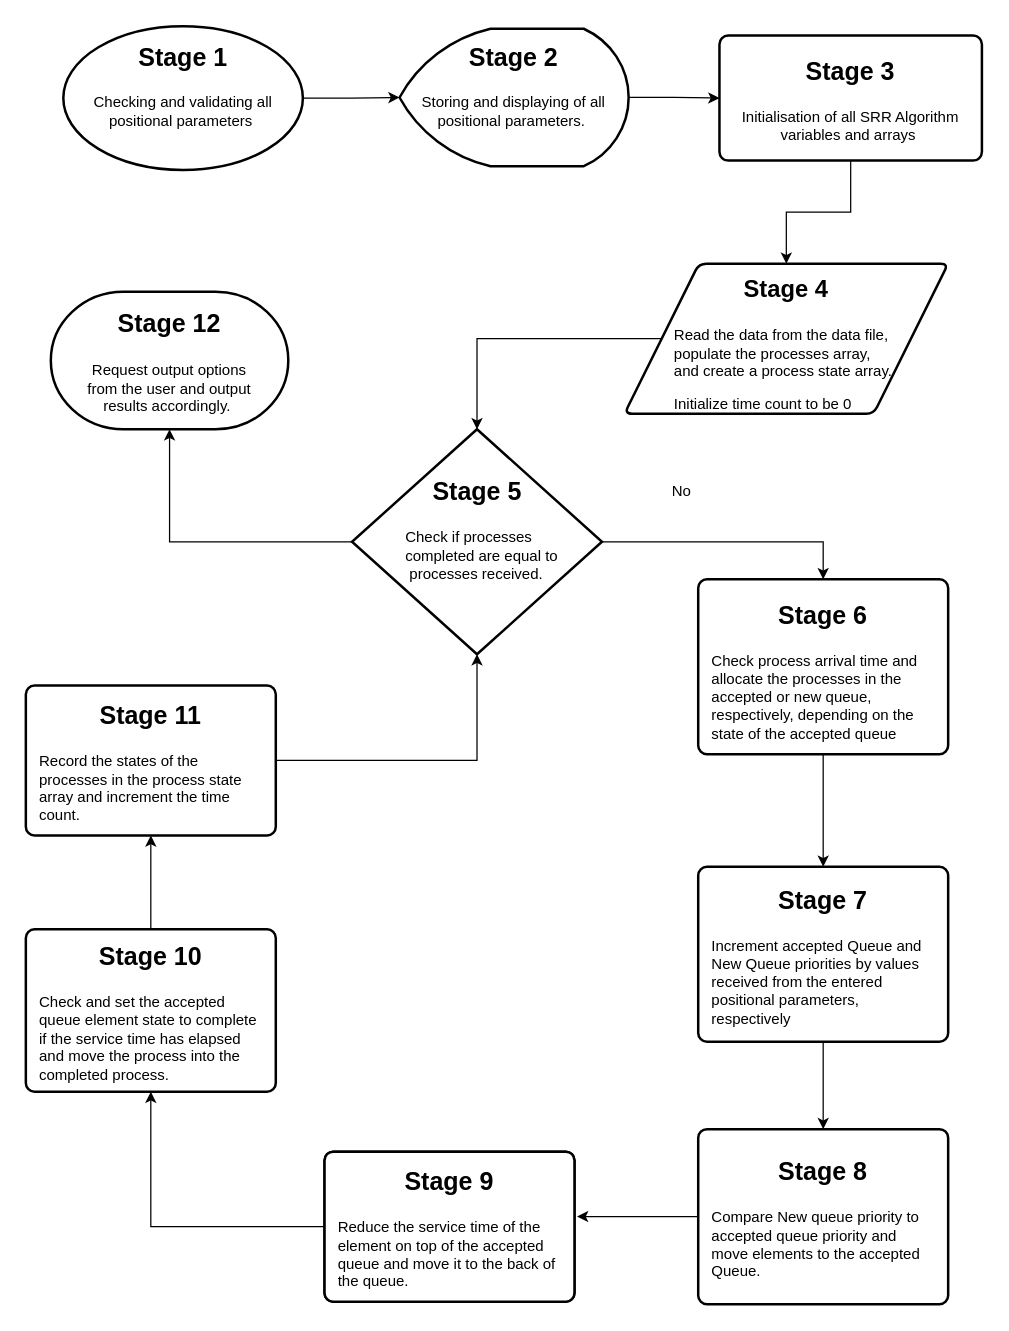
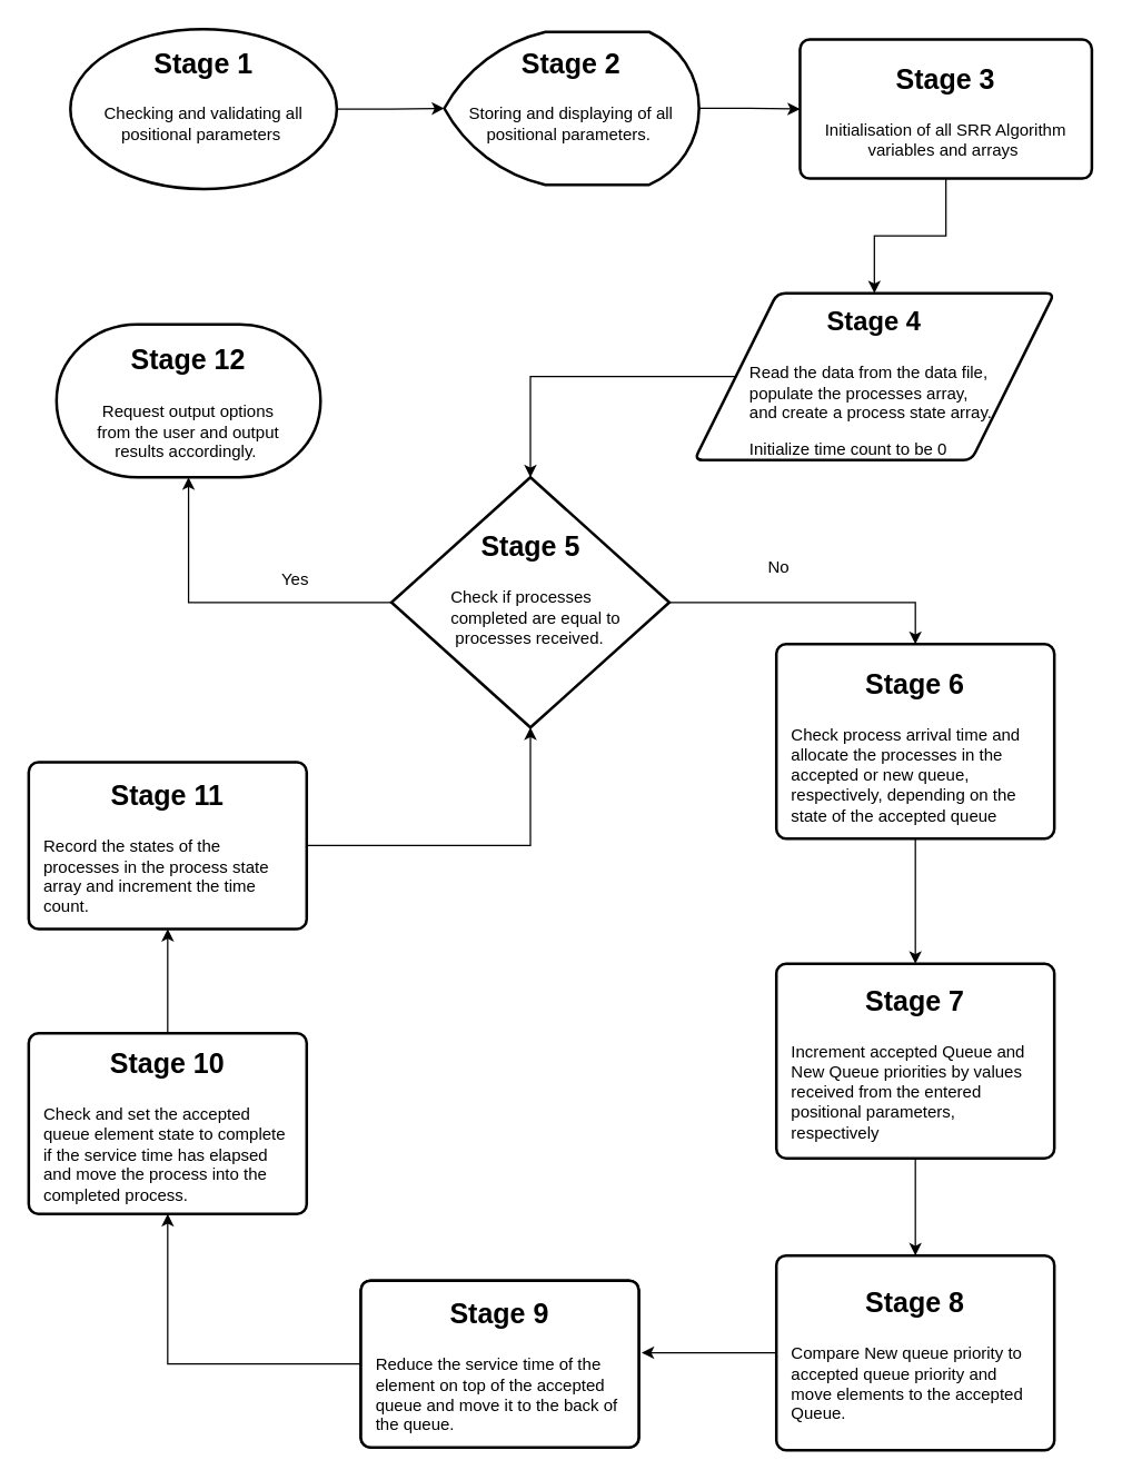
- <mxCell id="24" value="No" style="text;html=1;strokeColor=none;fillColor=none;align=center;verticalAlign=middle;whiteSpace=wrap;rounded=0;" parent="1" vertex="1"><mxGeometry x="515" y="378" width="60" height="30" as="geometry" /></mxCell>
+ <mxCell id="24" value="No" style="text;html=1;strokeColor=none;fillColor=none;align=center;verticalAlign=middle;whiteSpace=wrap;rounded=0;" parent="1" vertex="1"><mxGeometry x="530" y="393" width="60" height="30" as="geometry" /></mxCell>
+ <mxCell id="25" value="Yes" style="text;html=1;strokeColor=none;fillColor=none;align=center;verticalAlign=middle;whiteSpace=wrap;rounded=0;" parent="1" vertex="1"><mxGeometry x="181.67" y="402" width="60" height="30" as="geometry" /></mxCell>
